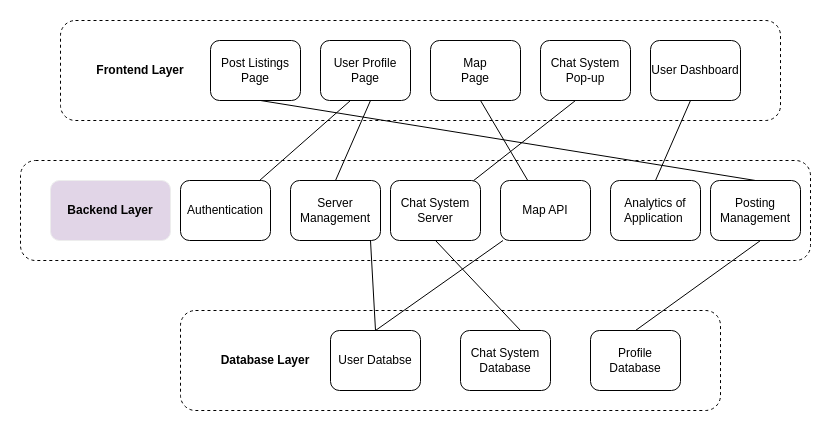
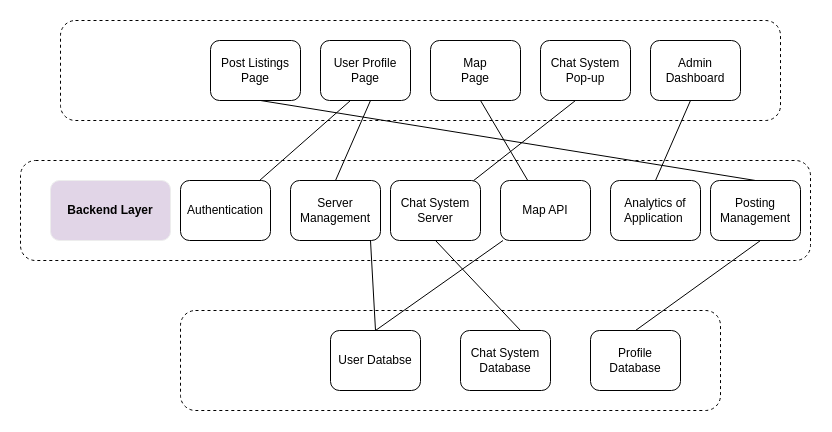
- <mxCell id="5" value="&lt;b&gt;Frontend Layer&lt;/b&gt;" style="rounded=1;whiteSpace=wrap;html=1;strokeColor=#FFFFFF;" vertex="1" parent="1"><mxGeometry x="80" y="40" width="120" height="60" as="geometry" /></mxCell>
- <mxCell id="12" value="User Dashboard" style="rounded=1;whiteSpace=wrap;html=1;" vertex="1" parent="1"><mxGeometry x="650" y="40" width="90" height="60" as="geometry" /></mxCell>
+ <mxCell id="12" value="Admin Dashboard" style="rounded=1;whiteSpace=wrap;html=1;" vertex="1" parent="1"><mxGeometry x="650" y="40" width="90" height="60" as="geometry" /></mxCell>
- <mxCell id="7" value="&lt;b&gt;Database Layer&lt;/b&gt;" style="rounded=1;whiteSpace=wrap;html=1;strokeColor=#FFFFFF;" vertex="1" parent="1"><mxGeometry x="205" y="330" width="120" height="60" as="geometry" /></mxCell>
